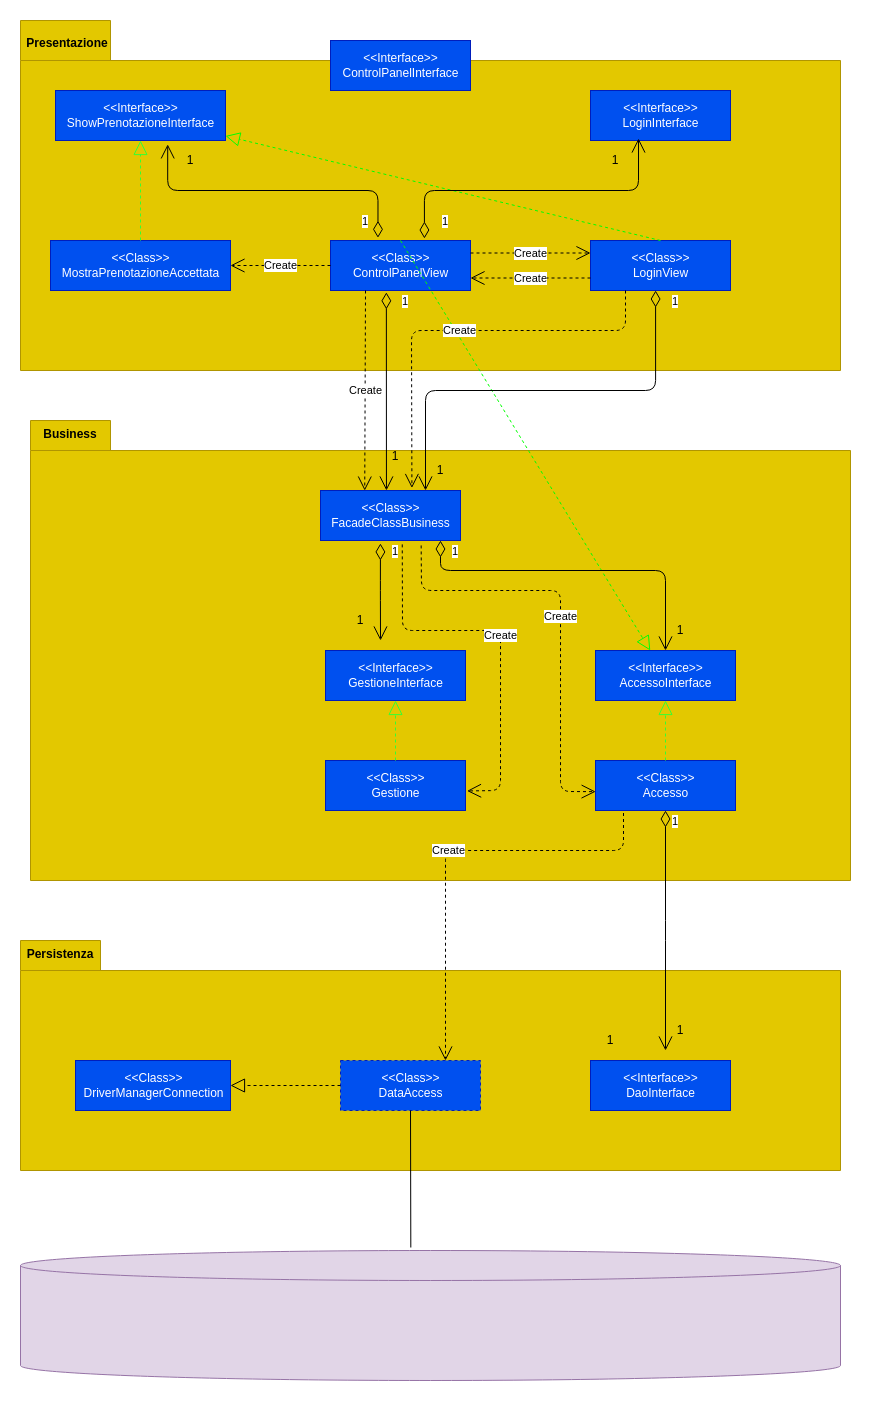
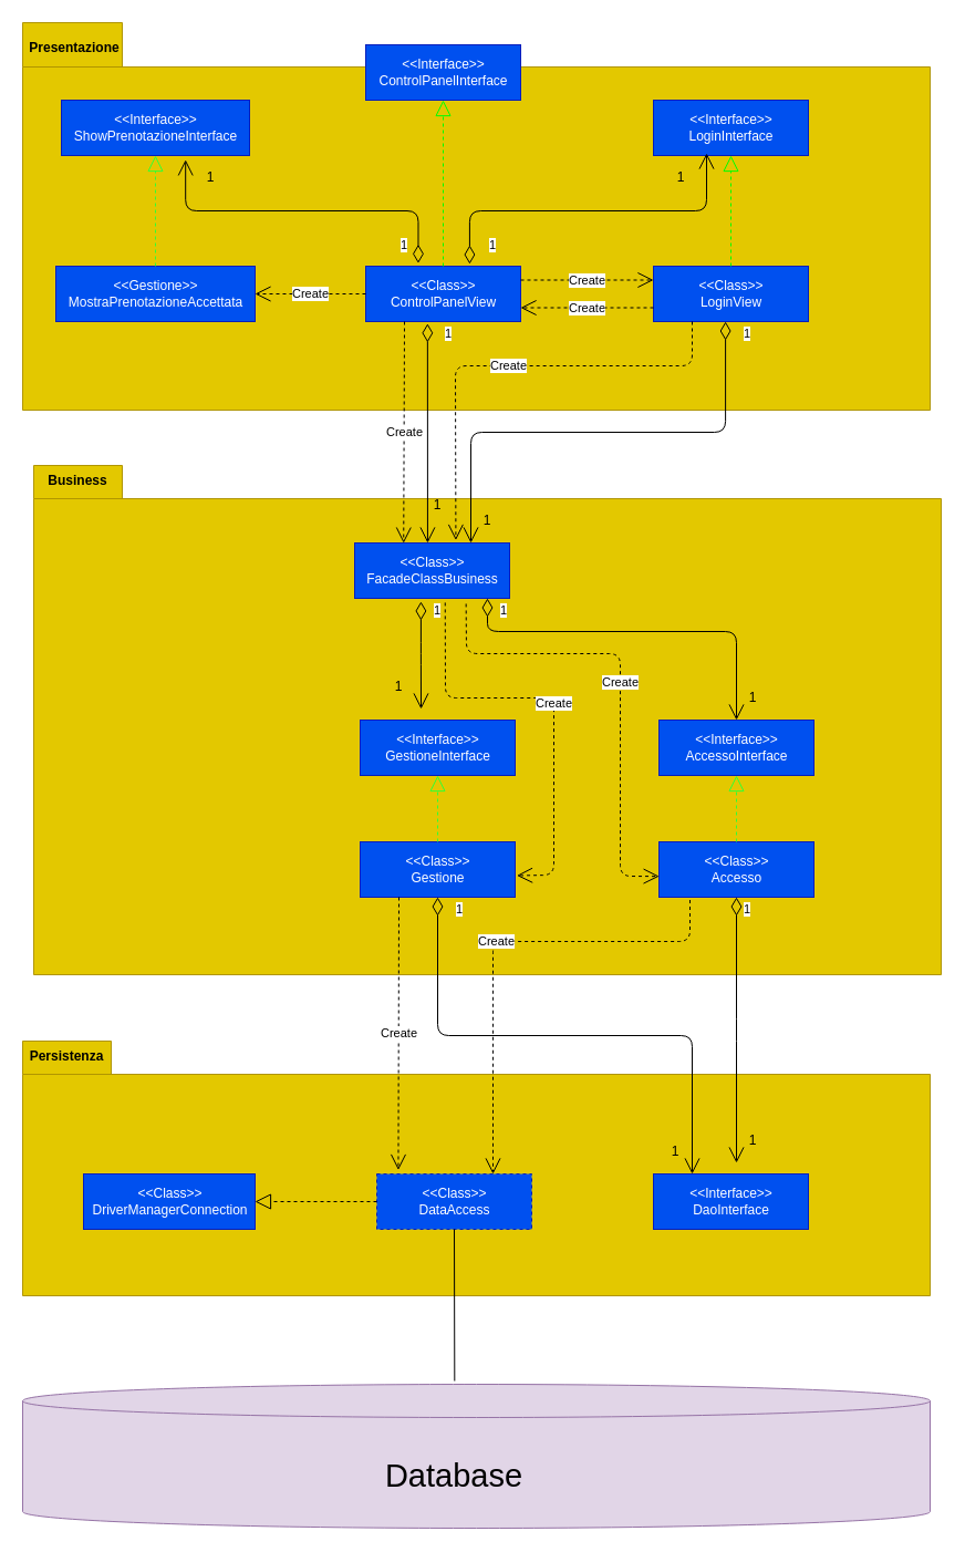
- <mxCell id="16" value="" style="endArrow=block;dashed=1;endFill=0;endSize=12;html=1;exitX=0.5;exitY=0;exitDx=0;exitDy=0;strokeColor=#00FF00;" parent="1" source="12" target="11" edge="1"><mxGeometry width="160" relative="1" as="geometry"><mxPoint x="300" y="230" as="sourcePoint" /><mxPoint x="460" y="230" as="targetPoint" /></mxGeometry></mxCell>
+ <mxCell id="16" value="" style="endArrow=block;dashed=1;endFill=0;endSize=12;html=1;exitX=0.5;exitY=0;exitDx=0;exitDy=0;entryX=0.5;entryY=1;entryDx=0;entryDy=0;strokeColor=#00FF00;" parent="1" source="12" target="13" edge="1"><mxGeometry width="160" relative="1" as="geometry"><mxPoint x="300" y="230" as="sourcePoint" /><mxPoint x="460" y="230" as="targetPoint" /></mxGeometry></mxCell>
- <mxCell id="10" value="&amp;lt;&amp;lt;Class&amp;gt;&amp;gt;&lt;br&gt;MostraPrenotazioneAccettata" style="html=1;fillColor=#0050ef;strokeColor=#001DBC;fontColor=#ffffff;" parent="1" vertex="1"><mxGeometry x="50" y="240" width="180" height="50" as="geometry" /></mxCell>
+ <mxCell id="10" value="&amp;lt;&amp;lt;Gestione&amp;gt;&amp;gt;&lt;br&gt;MostraPrenotazioneAccettata" style="html=1;fillColor=#0050ef;strokeColor=#001DBC;fontColor=#ffffff;" parent="1" vertex="1"><mxGeometry x="50" y="240" width="180" height="50" as="geometry" /></mxCell>
- <mxCell id="14" value="" style="endArrow=block;dashed=1;endFill=0;endSize=12;html=1;exitX=0.5;exitY=0;exitDx=0;exitDy=0;strokeColor=#00FF00;" parent="1" source="8" target="30" edge="1"><mxGeometry width="160" relative="1" as="geometry"><mxPoint x="300" y="230" as="sourcePoint" /><mxPoint x="460" y="230" as="targetPoint" /></mxGeometry></mxCell>
+ <mxCell id="14" value="" style="endArrow=block;dashed=1;endFill=0;endSize=12;html=1;exitX=0.5;exitY=0;exitDx=0;exitDy=0;entryX=0.5;entryY=1;entryDx=0;entryDy=0;strokeColor=#00FF00;" parent="1" source="8" target="9" edge="1"><mxGeometry width="160" relative="1" as="geometry"><mxPoint x="300" y="230" as="sourcePoint" /><mxPoint x="460" y="230" as="targetPoint" /></mxGeometry></mxCell>
+ <mxCell id="40" value="Create" style="endArrow=open;endSize=12;dashed=1;html=1;strokeColor=#000000;exitX=0.25;exitY=1;exitDx=0;exitDy=0;entryX=0.139;entryY=-0.07;entryDx=0;entryDy=0;entryPerimeter=0;" parent="1" source="27" target="37" edge="1"><mxGeometry width="160" relative="1" as="geometry"><mxPoint x="320" y="910" as="sourcePoint" /><mxPoint x="480" y="910" as="targetPoint" /></mxGeometry></mxCell>
+ <mxCell id="43" value="1" style="endArrow=open;html=1;endSize=12;startArrow=diamondThin;startSize=14;startFill=0;edgeStyle=orthogonalEdgeStyle;align=left;verticalAlign=bottom;strokeColor=#000000;exitX=0.5;exitY=1;exitDx=0;exitDy=0;entryX=0.25;entryY=0;entryDx=0;entryDy=0;" parent="1" source="27" target="38" edge="1"><mxGeometry x="-0.917" y="15" relative="1" as="geometry"><mxPoint x="340" y="920" as="sourcePoint" /><mxPoint x="500" y="920" as="targetPoint" /><mxPoint as="offset" /></mxGeometry></mxCell>
+ <mxCell id="46" value="&lt;font style=&quot;font-size: 29px&quot;&gt;Database&lt;/font&gt;" style="text;html=1;strokeColor=none;fillColor=none;align=center;verticalAlign=middle;whiteSpace=wrap;rounded=0;" parent="1" vertex="1"><mxGeometry x="350" y="1310" width="120" height="46" as="geometry" /></mxCell>
